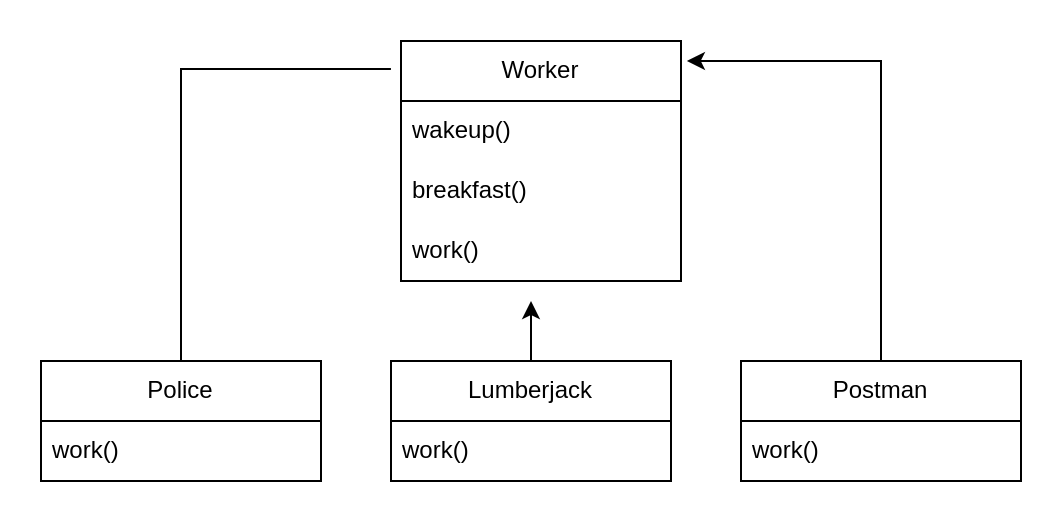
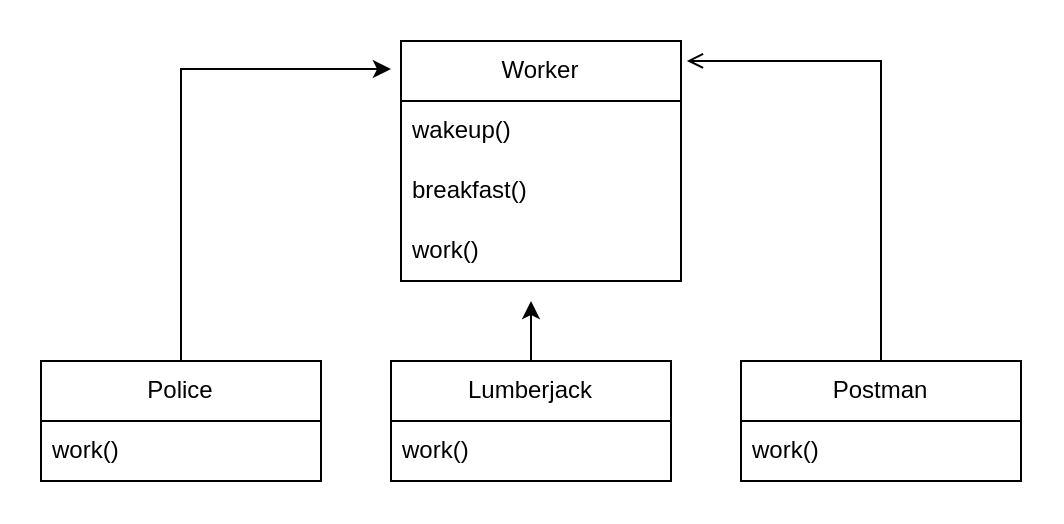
- <mxCell id="14" style="edgeStyle=orthogonalEdgeStyle;rounded=0;orthogonalLoop=1;jettySize=auto;html=1;entryX=1.021;entryY=0.083;entryDx=0;entryDy=0;entryPerimeter=0;" edge="1" parent="1" source="11" target="2"><mxGeometry relative="1" as="geometry"><Array as="points"><mxPoint x="440" y="30" /></Array></mxGeometry></mxCell>
+ <mxCell id="14" style="edgeStyle=orthogonalEdgeStyle;rounded=0;orthogonalLoop=1;jettySize=auto;html=1;entryX=1.021;entryY=0.083;entryDx=0;entryDy=0;entryPerimeter=0;endArrow=open;" edge="1" parent="1" source="11" target="2"><mxGeometry relative="1" as="geometry"><Array as="points"><mxPoint x="440" y="30" /></Array></mxGeometry></mxCell>
- <mxCell id="13" style="edgeStyle=orthogonalEdgeStyle;rounded=0;orthogonalLoop=1;jettySize=auto;html=1;entryX=-0.036;entryY=0.117;entryDx=0;entryDy=0;entryPerimeter=0;endArrow=none;" edge="1" parent="1" source="6" target="2"><mxGeometry relative="1" as="geometry"><Array as="points"><mxPoint x="90" y="34" /></Array></mxGeometry></mxCell>
+ <mxCell id="13" style="edgeStyle=orthogonalEdgeStyle;rounded=0;orthogonalLoop=1;jettySize=auto;html=1;entryX=-0.036;entryY=0.117;entryDx=0;entryDy=0;entryPerimeter=0;" edge="1" parent="1" source="6" target="2"><mxGeometry relative="1" as="geometry"><Array as="points"><mxPoint x="90" y="34" /></Array></mxGeometry></mxCell>
